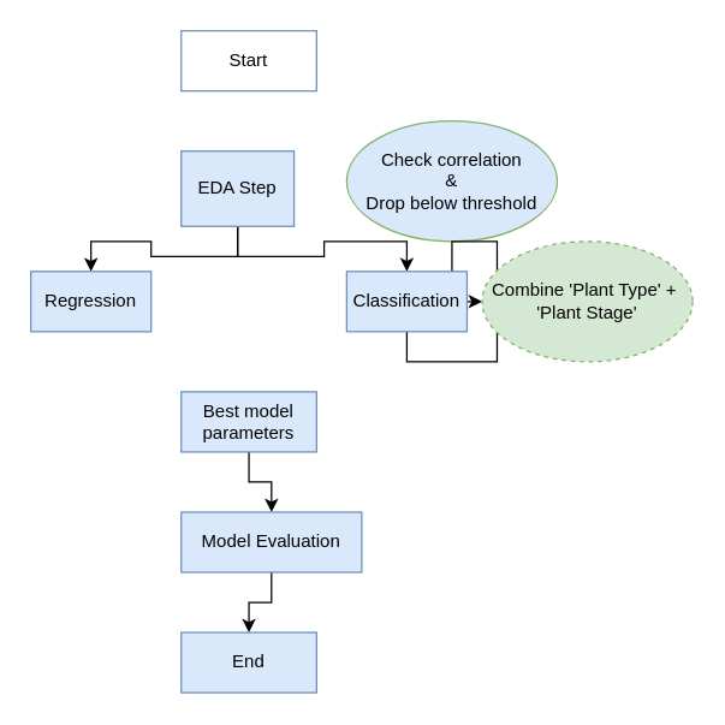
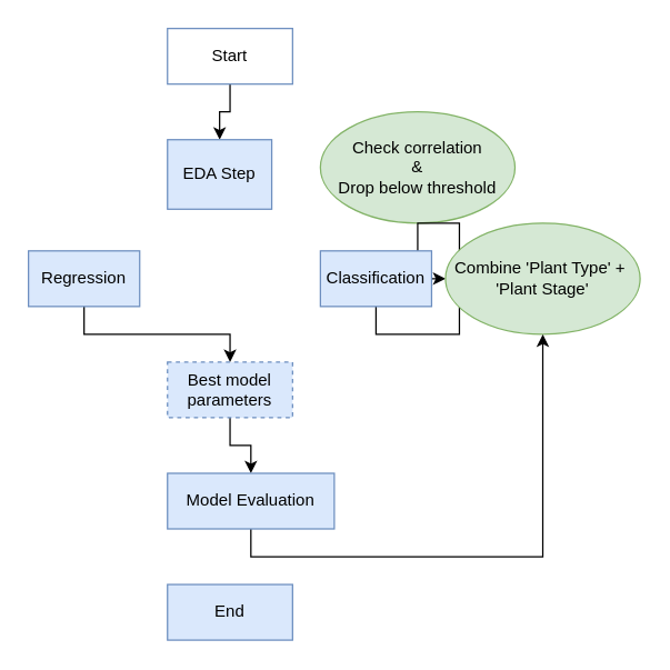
+ <mxCell id="2" style="edgeStyle=orthogonalEdgeStyle;rounded=0;orthogonalLoop=1;jettySize=auto;html=1;exitX=0.5;exitY=1;exitDx=0;exitDy=0;entryX=0.5;entryY=0;entryDx=0;entryDy=0;" edge="1" parent="1" source="3" target="6"><mxGeometry relative="1" as="geometry"><mxPoint x="164" y="100" as="targetPoint" /></mxGeometry></mxCell>
- <mxCell id="7" value="Check correlation&lt;div&gt;&amp;amp;&lt;/div&gt;&lt;div&gt;Drop below threshold&lt;/div&gt;" style="ellipse;whiteSpace=wrap;html=1;fillColor=#dae8fc;strokeColor=#82b366;" vertex="1" parent="1"><mxGeometry x="230" y="80" width="140" height="80" as="geometry" /></mxCell>
+ <mxCell id="7" value="Check correlation&lt;div&gt;&amp;amp;&lt;/div&gt;&lt;div&gt;Drop below threshold&lt;/div&gt;" style="ellipse;whiteSpace=wrap;html=1;fillColor=#d5e8d4;strokeColor=#82b366;" vertex="1" parent="1"><mxGeometry x="230" y="80" width="140" height="80" as="geometry" /></mxCell>
- <mxCell id="5" style="edgeStyle=orthogonalEdgeStyle;rounded=0;orthogonalLoop=1;jettySize=auto;html=1;exitX=0.5;exitY=1;exitDx=0;exitDy=0;entryX=0.5;entryY=0;entryDx=0;entryDy=0;" edge="1" parent="1" source="6" target="11"><mxGeometry relative="1" as="geometry" /></mxCell>
- <mxCell id="4" style="edgeStyle=orthogonalEdgeStyle;rounded=0;orthogonalLoop=1;jettySize=auto;html=1;exitX=0.5;exitY=1;exitDx=0;exitDy=0;entryX=0.5;entryY=0;entryDx=0;entryDy=0;" edge="1" parent="1" source="6" target="9"><mxGeometry relative="1" as="geometry" /></mxCell>
- <mxCell id="12" value="Combine 'Plant Type' +&amp;nbsp;&lt;div&gt;'Plant Stage'&lt;/div&gt;" style="ellipse;whiteSpace=wrap;html=1;fillColor=#d5e8d4;strokeColor=#82b366;dashed=1;" vertex="1" parent="1"><mxGeometry x="320" y="160" width="140" height="80" as="geometry" /></mxCell>
+ <mxCell id="12" value="Combine 'Plant Type' +&amp;nbsp;&lt;div&gt;'Plant Stage'&lt;/div&gt;" style="ellipse;whiteSpace=wrap;html=1;fillColor=#d5e8d4;strokeColor=#82b366;" vertex="1" parent="1"><mxGeometry x="320" y="160" width="140" height="80" as="geometry" /></mxCell>
+ <mxCell id="8" style="edgeStyle=orthogonalEdgeStyle;rounded=0;orthogonalLoop=1;jettySize=auto;html=1;exitX=0.5;exitY=1;exitDx=0;exitDy=0;entryX=0.5;entryY=0;entryDx=0;entryDy=0;" edge="1" parent="1" source="9" target="14"><mxGeometry relative="1" as="geometry" /></mxCell>
- <mxCell id="14" value="Best model&lt;div&gt;parameters&lt;/div&gt;" style="rounded=0;whiteSpace=wrap;html=1;fillColor=#dae8fc;strokeColor=#6c8ebf;" vertex="1" parent="1"><mxGeometry x="120" y="260" width="90" height="40" as="geometry" /></mxCell>
+ <mxCell id="14" value="Best model&lt;div&gt;parameters&lt;/div&gt;" style="rounded=0;whiteSpace=wrap;html=1;fillColor=#dae8fc;strokeColor=#6c8ebf;dashed=1;" vertex="1" parent="1"><mxGeometry x="120" y="260" width="90" height="40" as="geometry" /></mxCell>
- <mxCell id="15" style="edgeStyle=orthogonalEdgeStyle;rounded=0;orthogonalLoop=1;jettySize=auto;html=1;exitX=0.5;exitY=1;exitDx=0;exitDy=0;entryX=0.5;entryY=0;entryDx=0;entryDy=0;" edge="1" parent="1" source="16" target="17"><mxGeometry relative="1" as="geometry" /></mxCell>
+ <mxCell id="15" style="edgeStyle=orthogonalEdgeStyle;rounded=0;orthogonalLoop=1;jettySize=auto;html=1;exitX=0.5;exitY=1;exitDx=0;exitDy=0;" edge="1" parent="1" source="16" target="12"><mxGeometry relative="1" as="geometry" /></mxCell>
